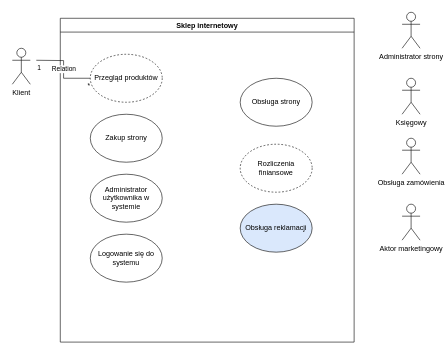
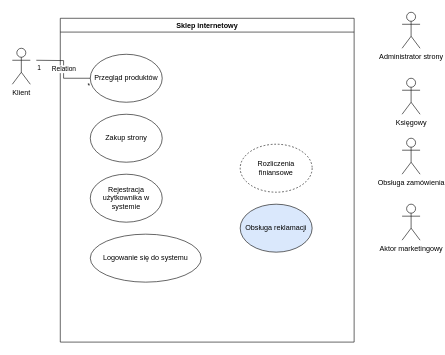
- <mxCell id="4" value="Przegląd produktów" style="ellipse;whiteSpace=wrap;html=1;dashed=1;" vertex="1" parent="3"><mxGeometry x="50" y="60" width="120" height="80" as="geometry" /></mxCell>
+ <mxCell id="4" value="Przegląd produktów" style="ellipse;whiteSpace=wrap;html=1;" vertex="1" parent="3"><mxGeometry x="50" y="60" width="120" height="80" as="geometry" /></mxCell>
- <mxCell id="10" value="Obsługa strony" style="ellipse;whiteSpace=wrap;html=1;" vertex="1" parent="3"><mxGeometry x="300" y="100" width="120" height="80" as="geometry" /></mxCell>
- <mxCell id="6" value="Administrator użytkownika w systemie" style="ellipse;whiteSpace=wrap;html=1;" vertex="1" parent="3"><mxGeometry x="50" y="260" width="120" height="80" as="geometry" /></mxCell>
+ <mxCell id="6" value="Rejestracja użytkownika w systemie" style="ellipse;whiteSpace=wrap;html=1;" vertex="1" parent="3"><mxGeometry x="50" y="260" width="120" height="80" as="geometry" /></mxCell>
- <mxCell id="7" value="Logowanie się do systemu" style="ellipse;whiteSpace=wrap;html=1;" vertex="1" parent="3"><mxGeometry x="50" y="360" width="120" height="80" as="geometry" /></mxCell>
+ <mxCell id="7" value="Logowanie się do systemu" style="ellipse;whiteSpace=wrap;html=1;" vertex="1" parent="3"><mxGeometry x="50" y="360" width="185" height="80" as="geometry" /></mxCell>
